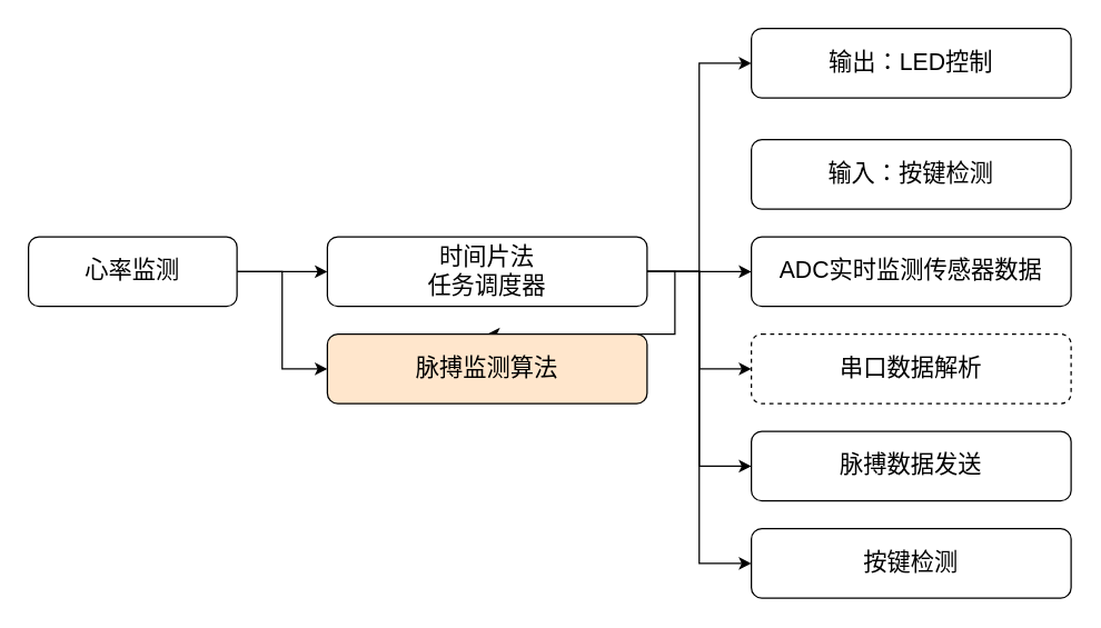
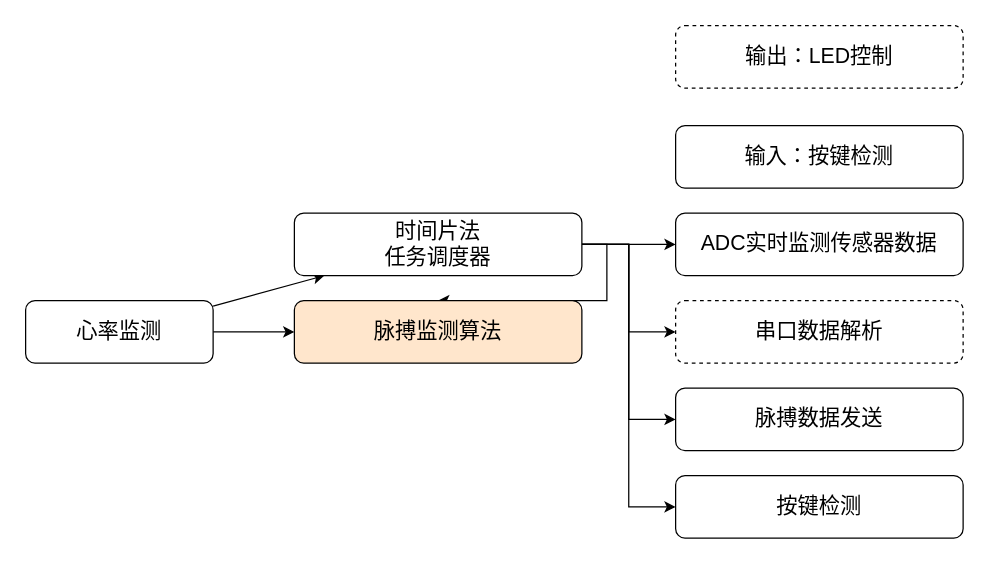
- <mxCell id="15" value="输出：LED控制" style="whiteSpace=wrap;html=1;rounded=1;fontSize=17;" vertex="1" parent="1"><mxGeometry x="540" y="20" width="230" height="50" as="geometry" /></mxCell>
+ <mxCell id="15" value="输出：LED控制" style="whiteSpace=wrap;html=1;rounded=1;fontSize=17;dashed=1;" vertex="1" parent="1"><mxGeometry x="540" y="20" width="230" height="50" as="geometry" /></mxCell>
- <mxCell id="7" style="edgeStyle=orthogonalEdgeStyle;rounded=0;orthogonalLoop=1;jettySize=auto;html=1;exitX=1;exitY=0.5;exitDx=0;exitDy=0;entryX=0;entryY=0.5;entryDx=0;entryDy=0;startArrow=none;startFill=0;fontSize=17;" edge="1" parent="1" source="11" target="15"><mxGeometry relative="1" as="geometry" /></mxCell>
- <mxCell id="4" value="心率监测" style="rounded=1;whiteSpace=wrap;html=1;fontSize=17;" vertex="1" parent="1"><mxGeometry x="20" y="170" width="150" height="50" as="geometry" /></mxCell>
+ <mxCell id="4" value="心率监测" style="rounded=1;whiteSpace=wrap;html=1;fontSize=17;" vertex="1" parent="1"><mxGeometry x="20" y="240" width="150" height="50" as="geometry" /></mxCell>
